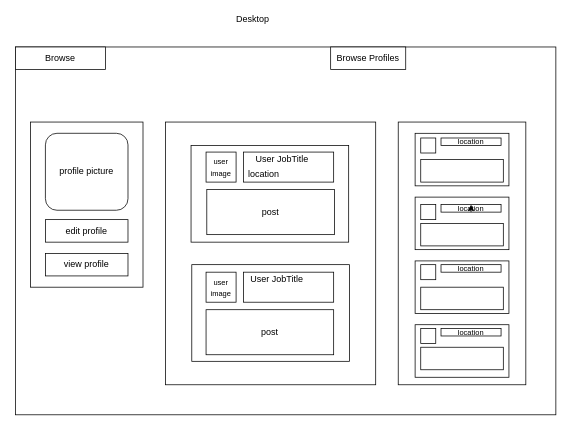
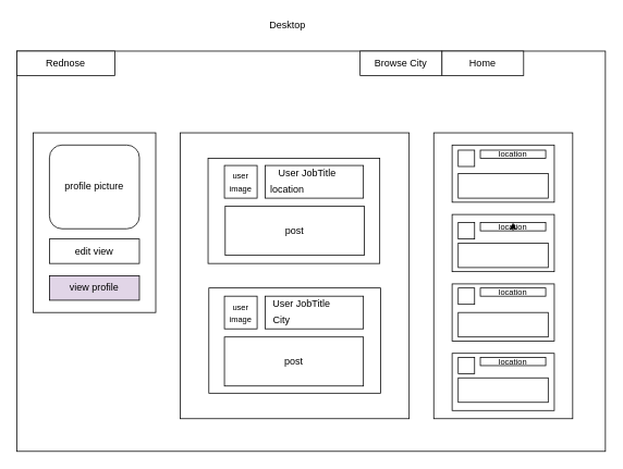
- <mxCell id="8" value="Desktop" style="text;html=1;align=center;verticalAlign=middle;resizable=0;points=[];autosize=1;" parent="1" vertex="1"><mxGeometry x="306" y="15" width="60" height="20" as="geometry" /></mxCell>
+ <mxCell id="8" value="Desktop" style="text;html=1;align=center;verticalAlign=middle;resizable=0;points=[];autosize=1;" parent="1" vertex="1"><mxGeometry x="321" y="20" width="60" height="20" as="geometry" /></mxCell>
- <mxCell id="3" value="Browse" style="rounded=0;whiteSpace=wrap;html=1;" parent="1" vertex="1"><mxGeometry x="20" y="62" width="120" height="30" as="geometry" /></mxCell>
+ <mxCell id="3" value="Rednose" style="rounded=0;whiteSpace=wrap;html=1;" parent="1" vertex="1"><mxGeometry x="20" y="62" width="120" height="30" as="geometry" /></mxCell>
- <mxCell id="41" value="Browse Profiles" style="rounded=0;whiteSpace=wrap;html=1;" vertex="1" parent="1"><mxGeometry x="440" y="62" width="100" height="30" as="geometry" /></mxCell>
+ <mxCell id="41" value="Browse City" style="rounded=0;whiteSpace=wrap;html=1;" vertex="1" parent="1"><mxGeometry x="440" y="62" width="100" height="30" as="geometry" /></mxCell>
+ <mxCell id="4" value="Home" style="rounded=0;whiteSpace=wrap;html=1;" parent="1" vertex="1"><mxGeometry x="540" y="62" width="100" height="30" as="geometry" /></mxCell>
- <mxCell id="10" value="&lt;span&gt;edit profile&lt;/span&gt;" style="rounded=0;whiteSpace=wrap;html=1;" vertex="1" parent="1"><mxGeometry x="60" y="292" width="110" height="30" as="geometry" /></mxCell>
+ <mxCell id="10" value="&lt;span&gt;edit view&lt;/span&gt;" style="rounded=0;whiteSpace=wrap;html=1;" vertex="1" parent="1"><mxGeometry x="60" y="292" width="110" height="30" as="geometry" /></mxCell>
- <mxCell id="42" value="&lt;span&gt;view profile&lt;/span&gt;" style="rounded=0;whiteSpace=wrap;html=1;" vertex="1" parent="1"><mxGeometry x="60" y="337" width="110" height="30" as="geometry" /></mxCell>
+ <mxCell id="42" value="&lt;span&gt;view profile&lt;/span&gt;" style="rounded=0;whiteSpace=wrap;html=1;fillColor=#e1d5e7;" vertex="1" parent="1"><mxGeometry x="60" y="337" width="110" height="30" as="geometry" /></mxCell>
+ <mxCell id="23" value="City" style="text;html=1;strokeColor=none;fillColor=none;align=center;verticalAlign=middle;whiteSpace=wrap;rounded=0;" vertex="1" parent="1"><mxGeometry x="324" y="382" width="40" height="20" as="geometry" /></mxCell>
